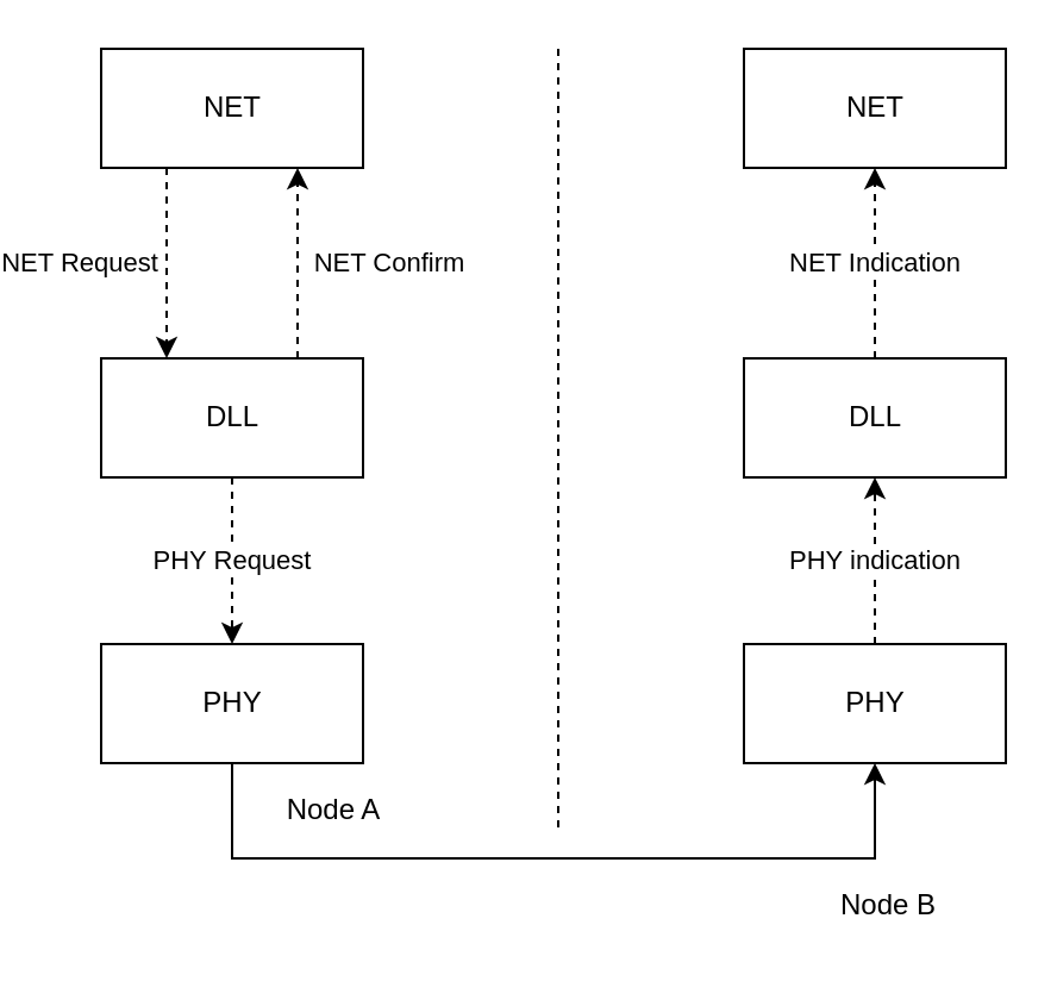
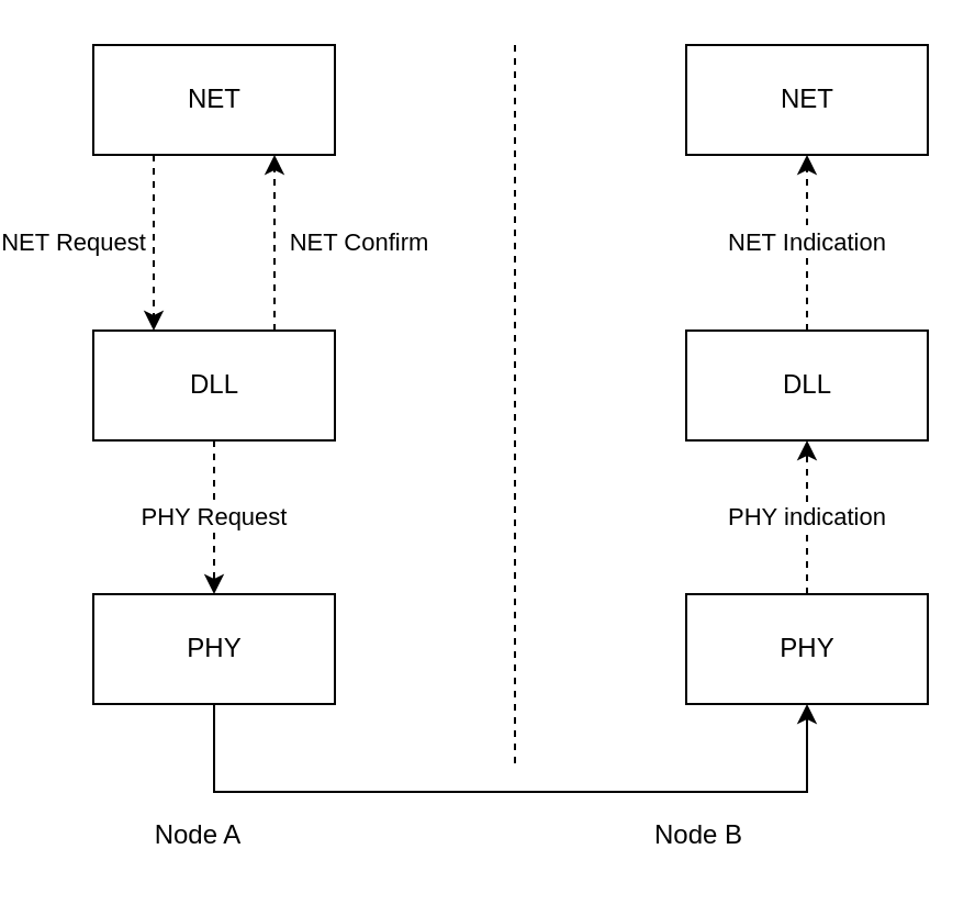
- <mxCell id="15" value="Node A" style="text;html=1;strokeColor=none;fillColor=none;align=center;verticalAlign=middle;whiteSpace=wrap;rounded=0;dashed=1;opacity=50;" parent="1" vertex="1"><mxGeometry x="91" y="330" width="54" height="20" as="geometry" /></mxCell>
+ <mxCell id="15" value="Node A" style="text;html=1;strokeColor=none;fillColor=none;align=center;verticalAlign=middle;whiteSpace=wrap;rounded=0;dashed=1;opacity=50;" parent="1" vertex="1"><mxGeometry x="41" y="370" width="54" height="20" as="geometry" /></mxCell>
- <mxCell id="16" value="Node B" style="text;html=1;strokeColor=none;fillColor=none;align=center;verticalAlign=middle;whiteSpace=wrap;rounded=0;dashed=1;opacity=50;" parent="1" vertex="1"><mxGeometry x="324" y="370" width="54" height="20" as="geometry" /></mxCell>
+ <mxCell id="16" value="Node B" style="text;html=1;strokeColor=none;fillColor=none;align=center;verticalAlign=middle;whiteSpace=wrap;rounded=0;dashed=1;opacity=50;" parent="1" vertex="1"><mxGeometry x="269" y="370" width="54" height="20" as="geometry" /></mxCell>
